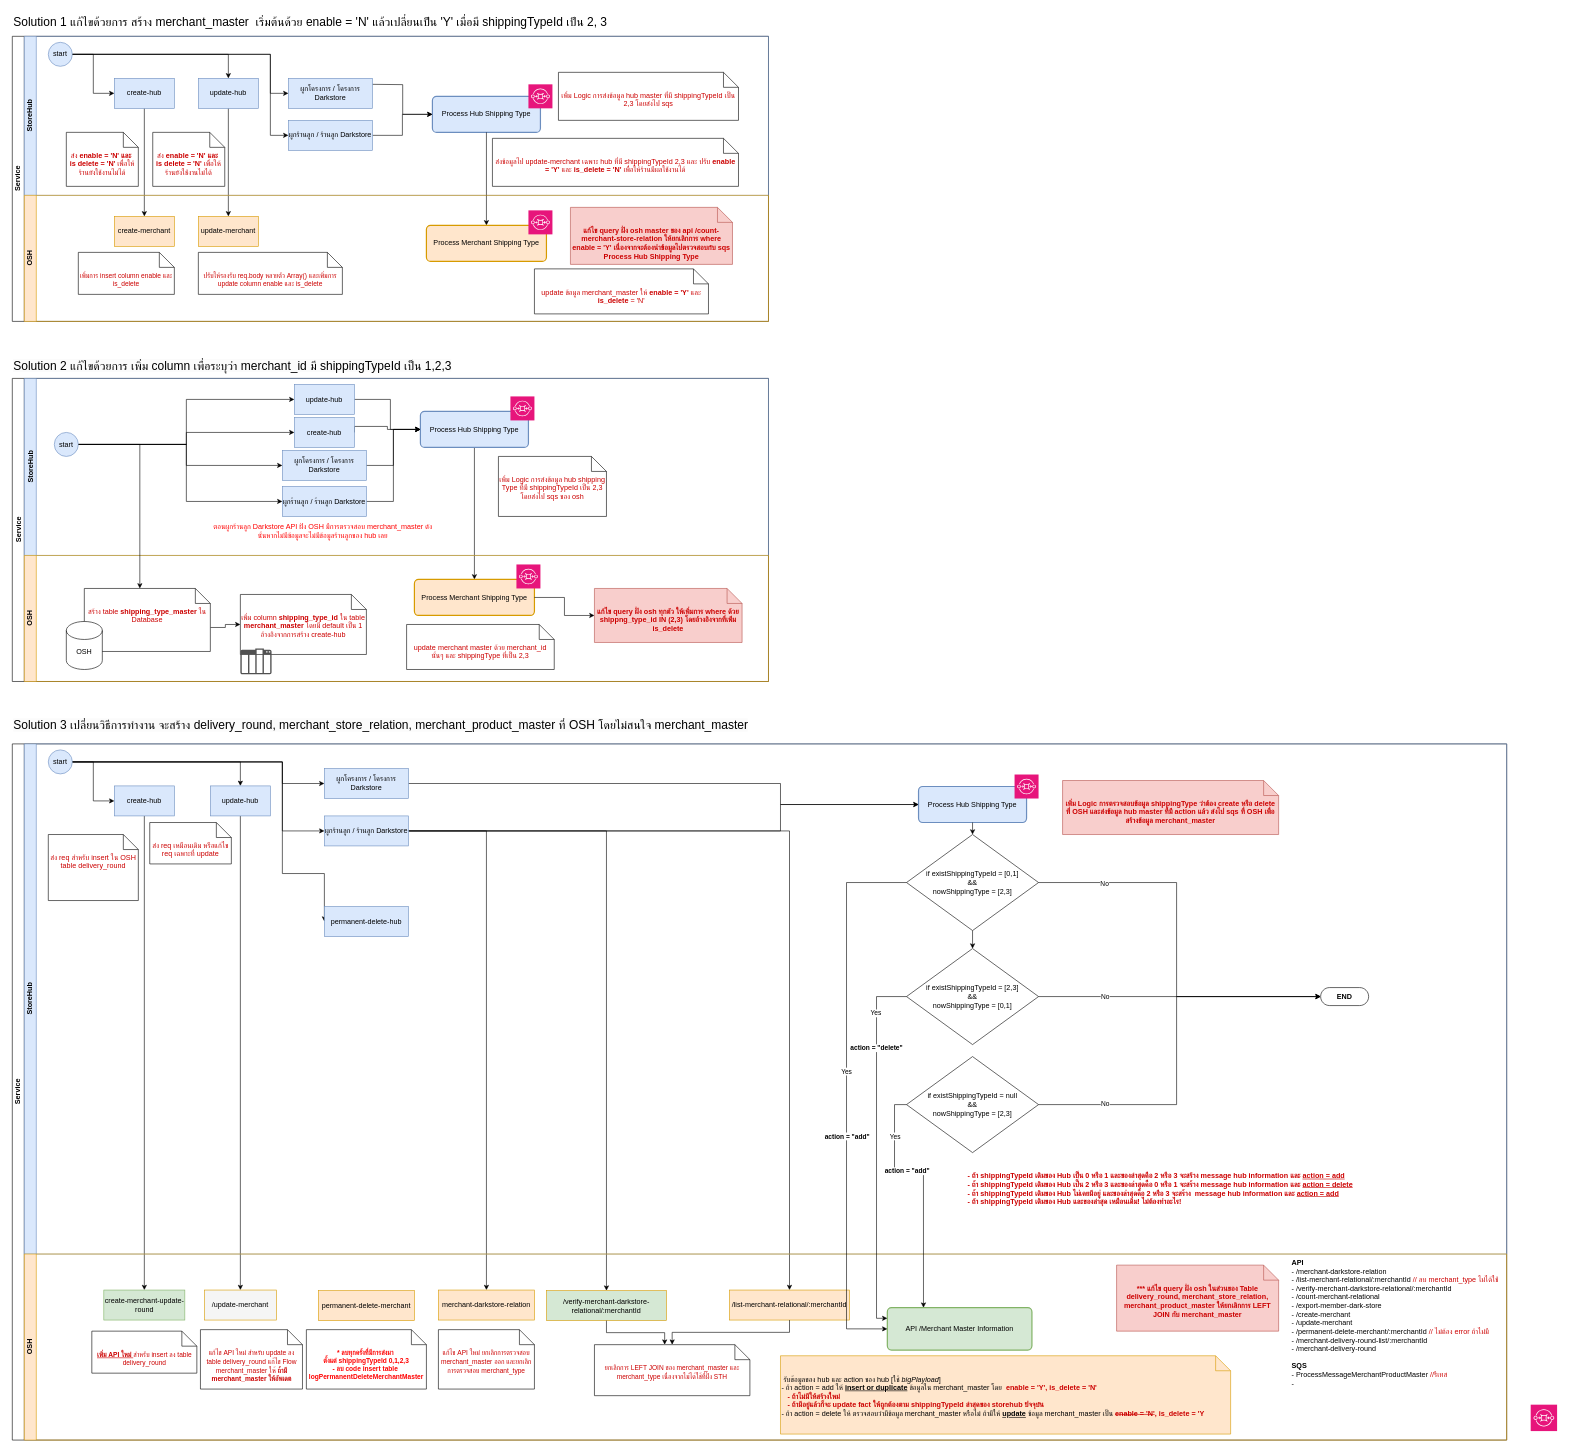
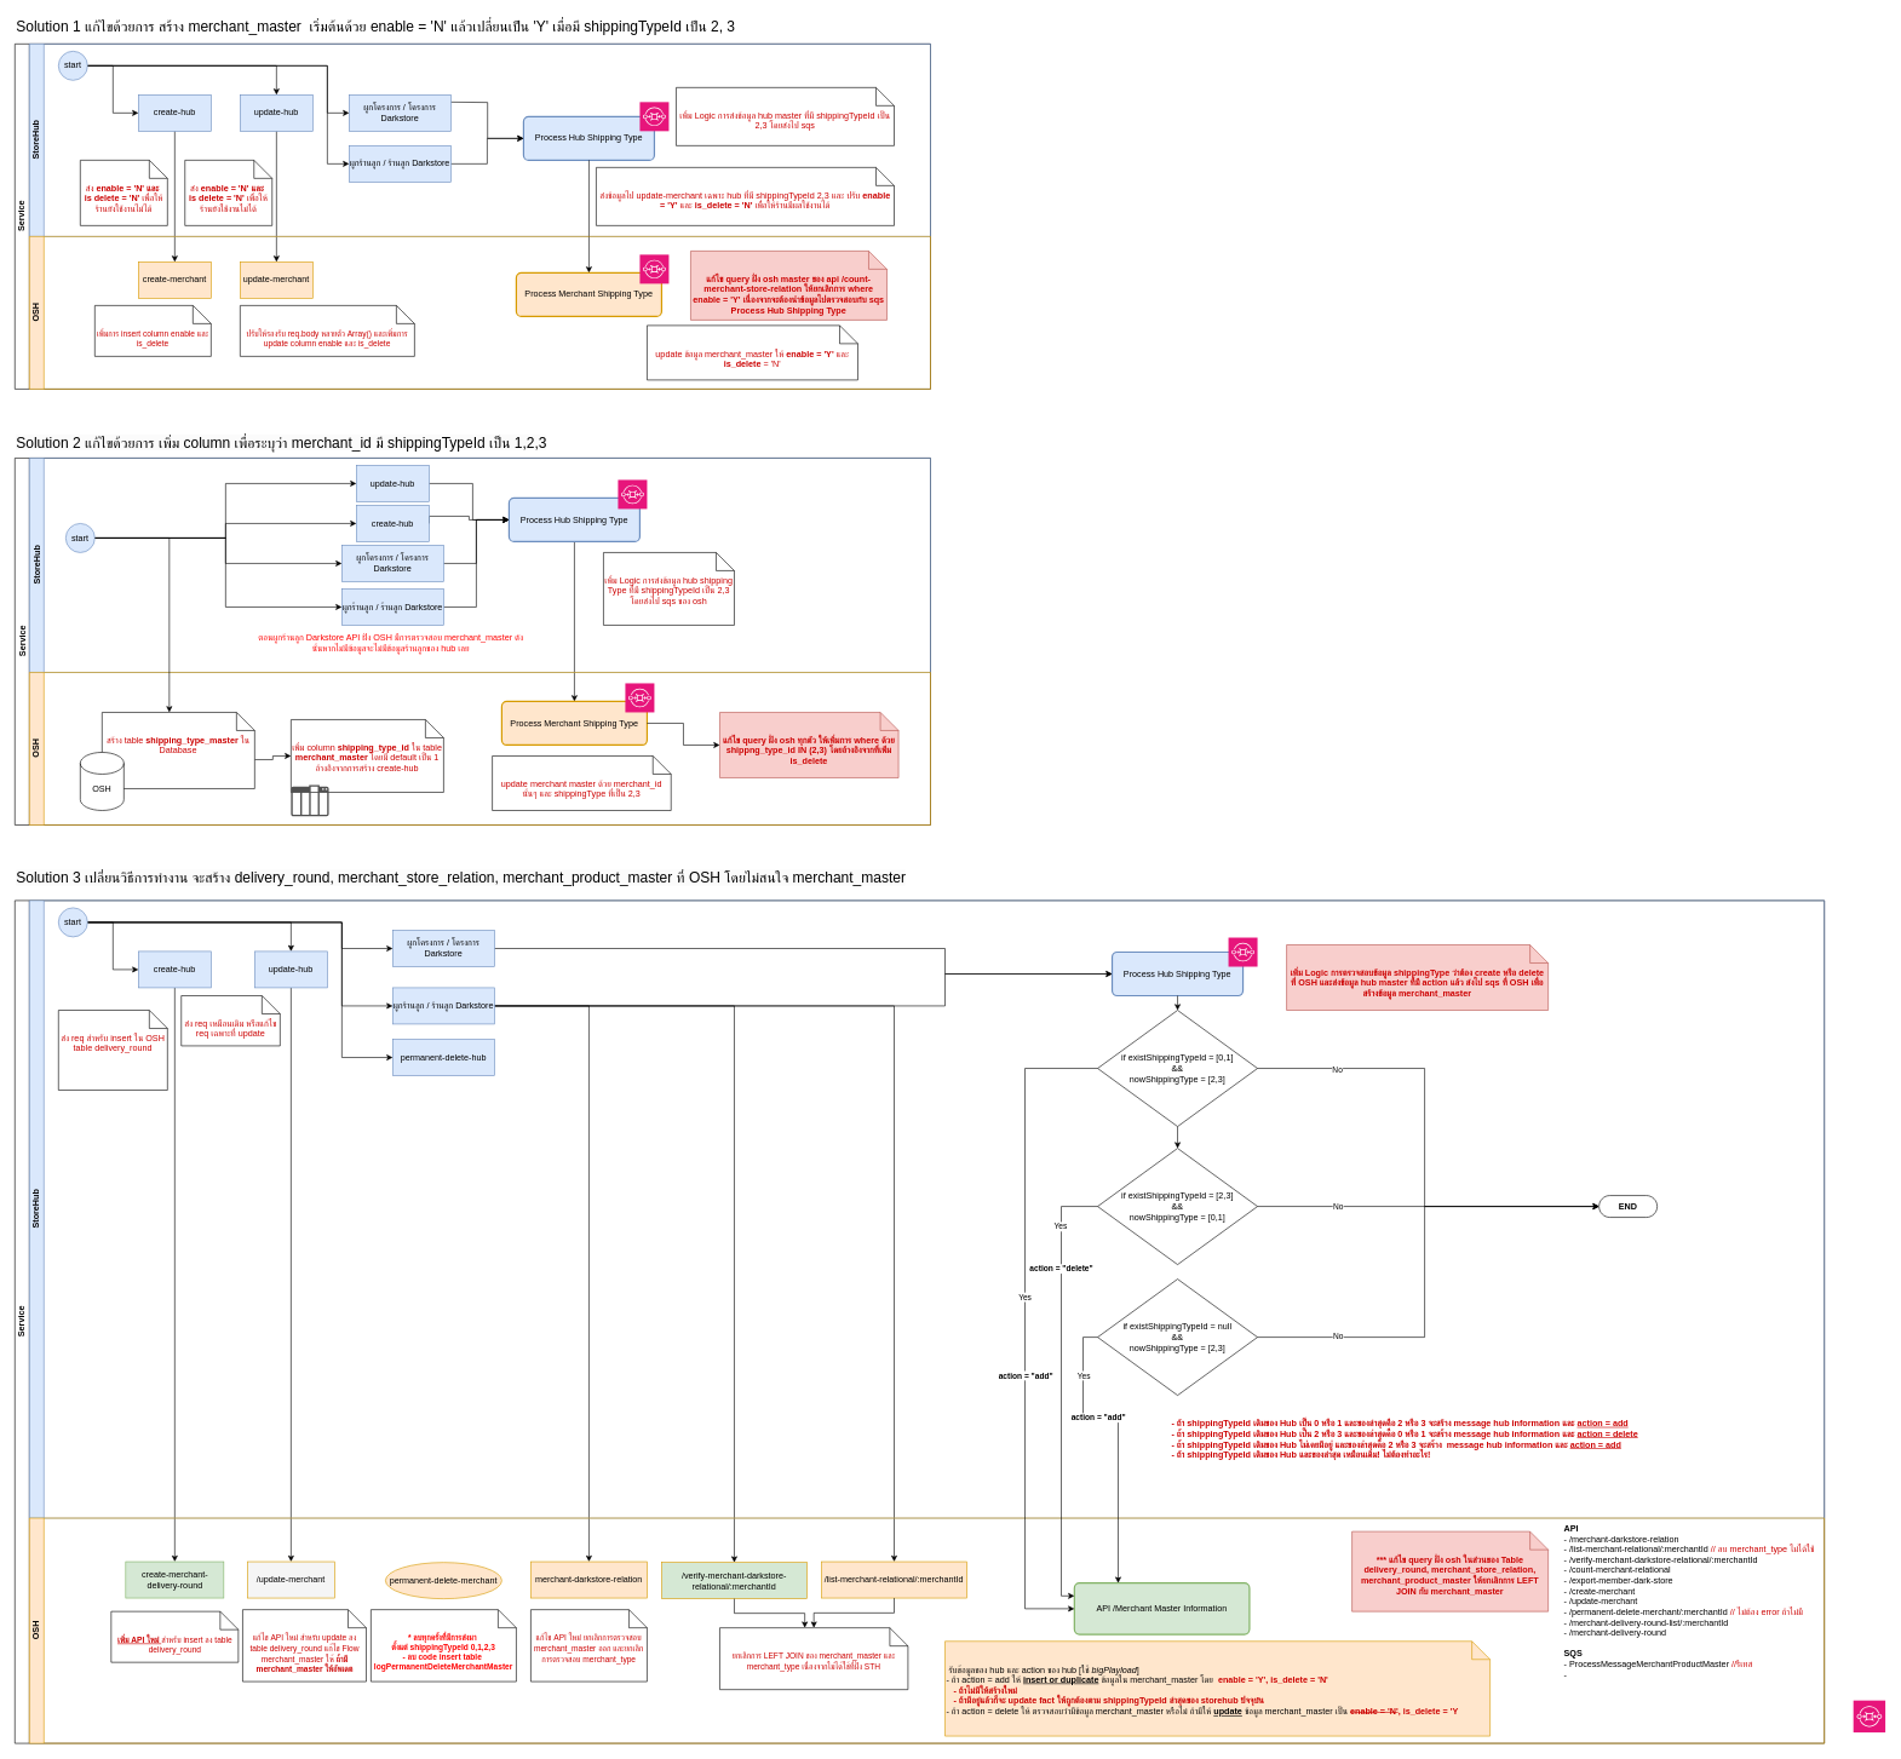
- <mxCell id="103" value="&lt;span style=&quot;text-align: left;&quot;&gt;permanent-delete-hub&lt;/span&gt;" style="html=1;dashed=0;whiteSpace=wrap;fillColor=#dae8fc;strokeColor=#6c8ebf;" vertex="1" parent="84"><mxGeometry x="500" y="271" width="140" height="50" as="geometry" /></mxCell>
+ <mxCell id="103" value="&lt;span style=&quot;text-align: left;&quot;&gt;permanent-delete-hub&lt;/span&gt;" style="html=1;dashed=0;whiteSpace=wrap;fillColor=#dae8fc;strokeColor=#6c8ebf;" vertex="1" parent="84"><mxGeometry x="500" y="191" width="140" height="50" as="geometry" /></mxCell>
- <mxCell id="119" value="create-merchant-update-round" style="html=1;dashed=0;whiteSpace=wrap;fillColor=#d5e8d4;strokeColor=#82b366;" vertex="1" parent="117"><mxGeometry x="132.5" y="60" width="135" height="50" as="geometry" /></mxCell>
+ <mxCell id="119" value="create-merchant-delivery-round" style="html=1;dashed=0;whiteSpace=wrap;fillColor=#d5e8d4;strokeColor=#82b366;" vertex="1" parent="117"><mxGeometry x="132.5" y="60" width="135" height="50" as="geometry" /></mxCell>
- <mxCell id="124" value="&lt;span style=&quot;text-align: left;&quot;&gt;permanent-delete-merchant&lt;/span&gt;" style="html=1;dashed=0;whiteSpace=wrap;fillColor=#ffe6cc;strokeColor=#d79b00;" vertex="1" parent="117"><mxGeometry x="490" y="61" width="160" height="50" as="geometry" /></mxCell>
+ <mxCell id="124" value="&lt;span style=&quot;text-align: left;&quot;&gt;permanent-delete-merchant&lt;/span&gt;" style="ellipse;html=1;dashed=0;whiteSpace=wrap;fillColor=#ffe6cc;strokeColor=#d79b00;" vertex="1" parent="117"><mxGeometry x="490" y="61" width="160" height="50" as="geometry" /></mxCell>
- <mxCell id="128" value="&lt;div style=&quot;&quot;&gt;/list-merchant-relational/:merchantId&lt;br&gt;&lt;/div&gt;" style="html=1;dashed=0;whiteSpace=wrap;fillColor=#ffe6cc;strokeColor=#d79b00;align=center;" vertex="1" parent="117"><mxGeometry x="1175" y="60" width="200" height="50" as="geometry" /></mxCell>
+ <mxCell id="128" value="&lt;div style=&quot;&quot;&gt;/list-merchant-relational/:merchantId&lt;br&gt;&lt;/div&gt;" style="html=1;dashed=0;whiteSpace=wrap;fillColor=#ffe6cc;strokeColor=#d79b00;align=center;" vertex="1" parent="117"><mxGeometry x="1090" y="60" width="200" height="50" as="geometry" /></mxCell>
